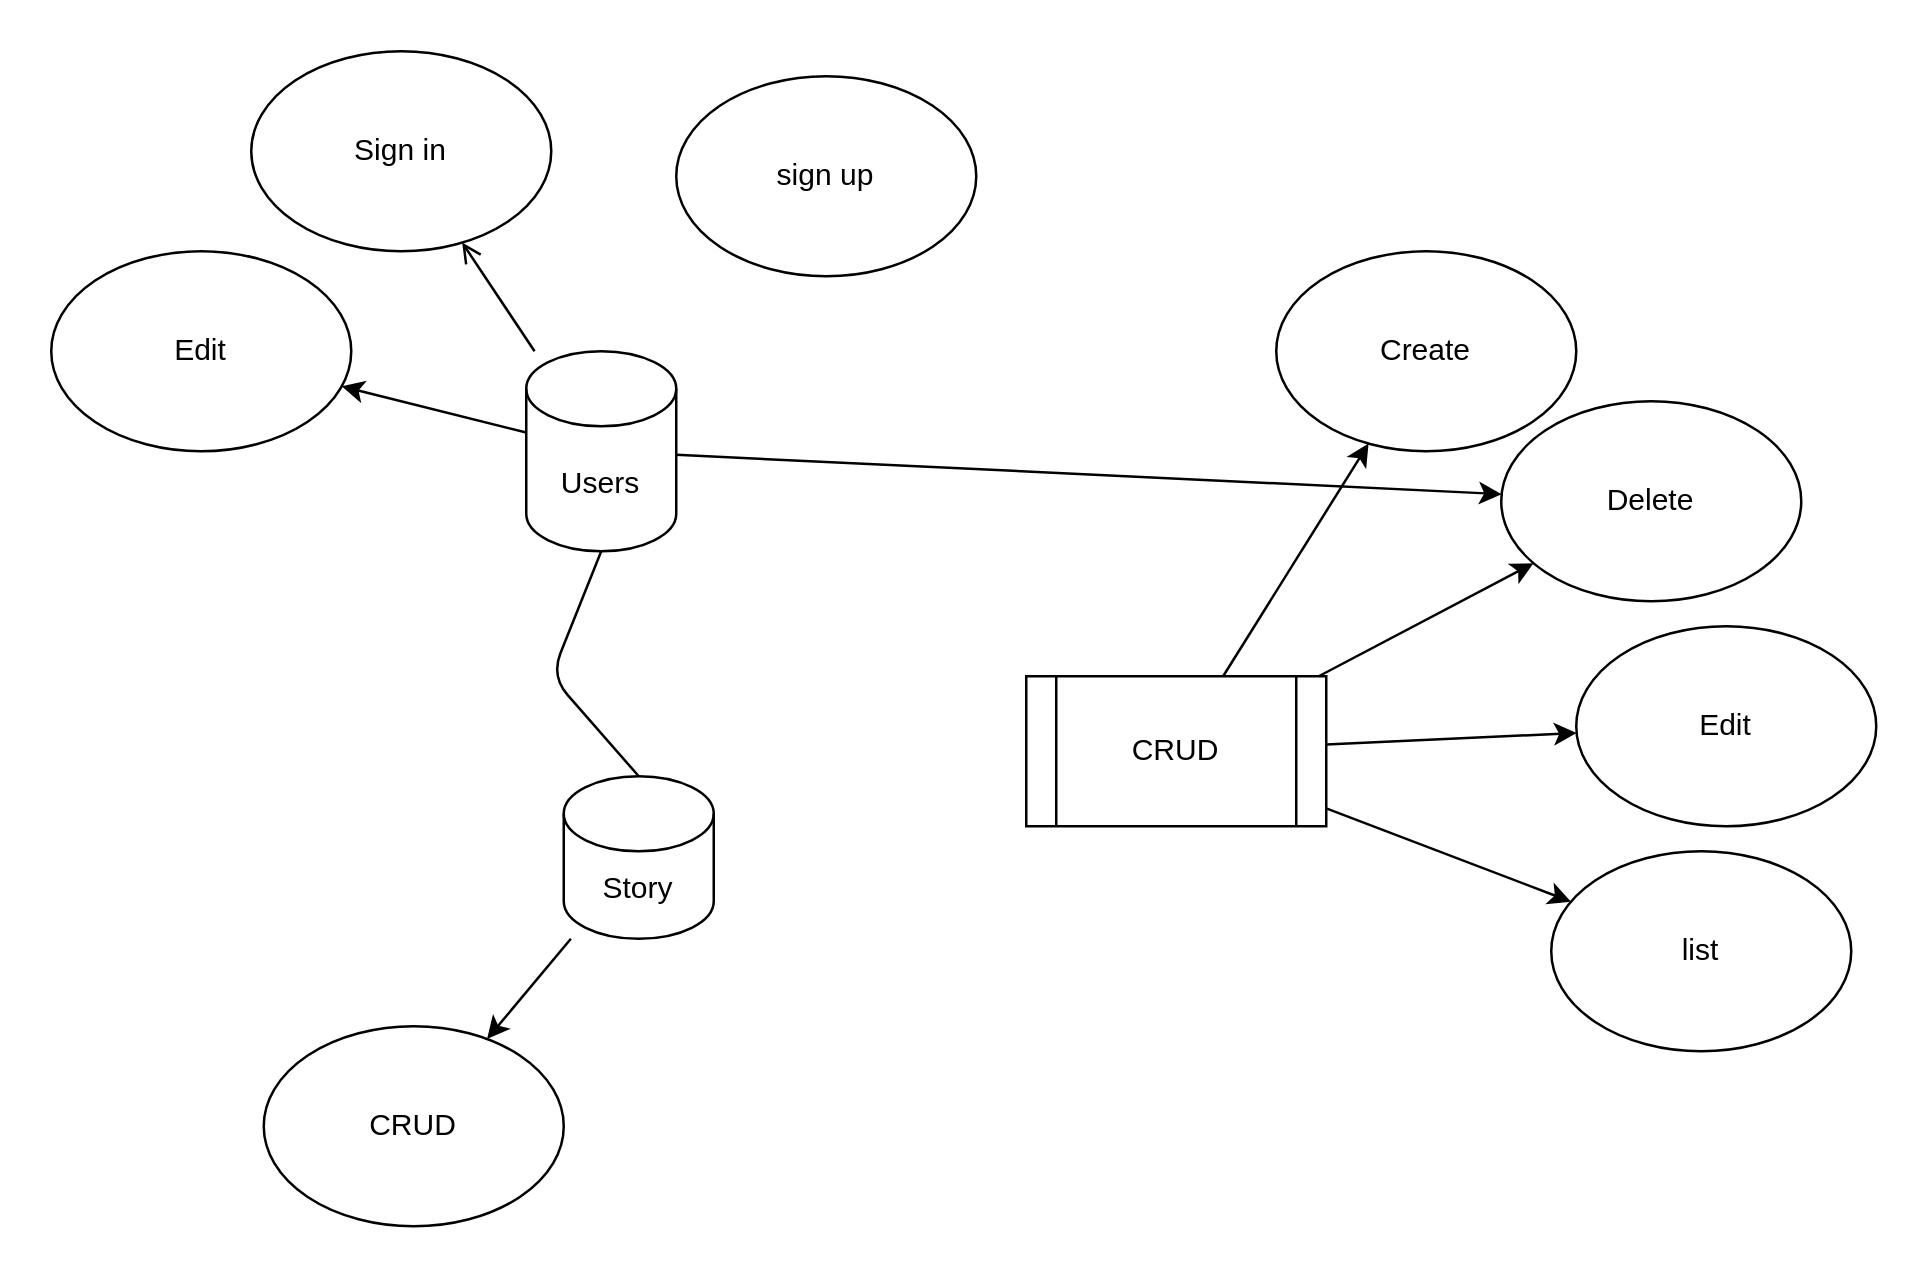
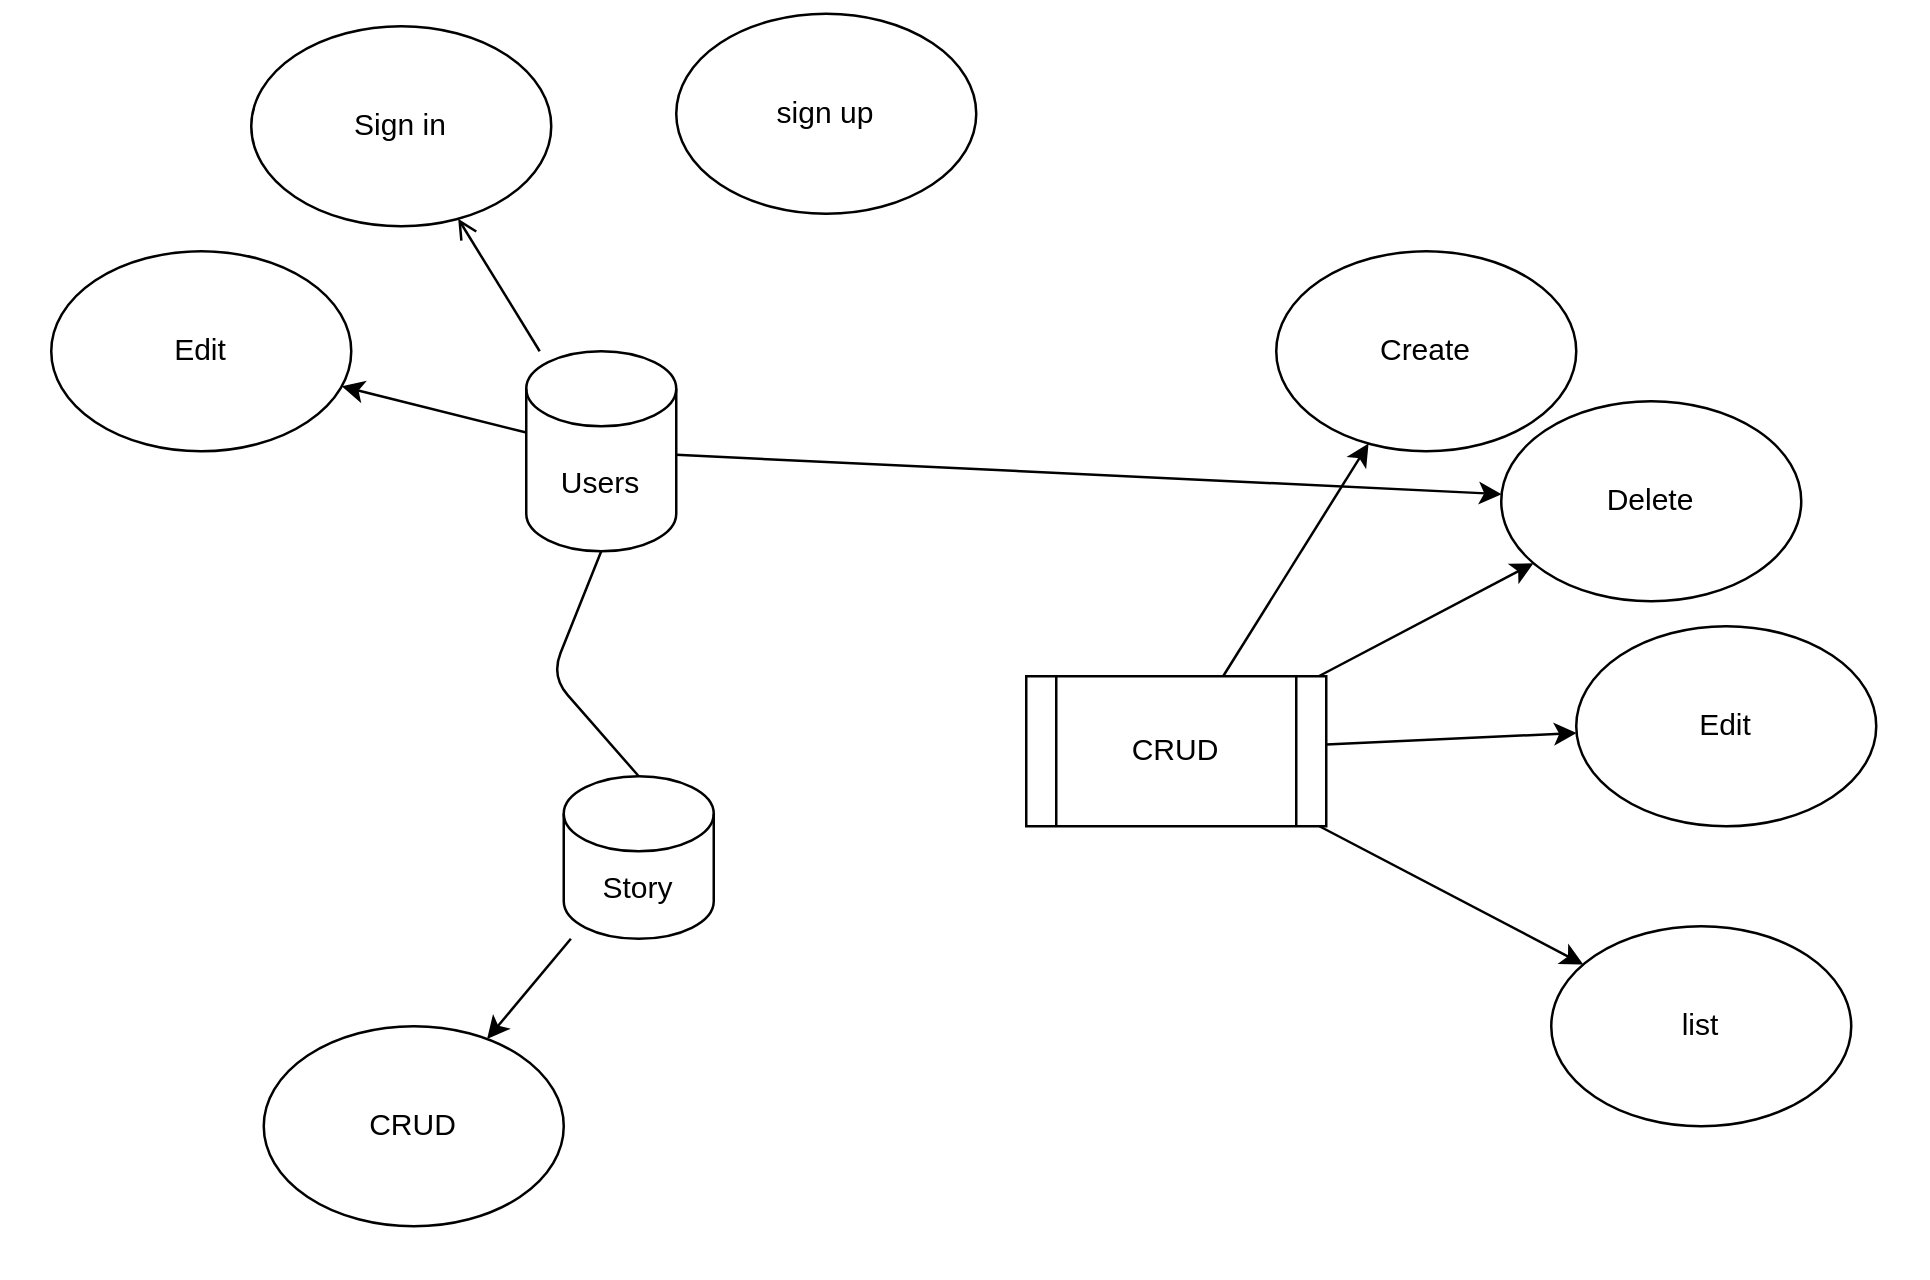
- <mxCell id="6" value="Sign in" style="ellipse;whiteSpace=wrap;html=1;" parent="1" vertex="1"><mxGeometry x="100" y="20" width="120" height="80" as="geometry" /></mxCell>
+ <mxCell id="6" value="Sign in" style="ellipse;whiteSpace=wrap;html=1;" parent="1" vertex="1"><mxGeometry x="100" y="10" width="120" height="80" as="geometry" /></mxCell>
- <mxCell id="7" value="sign up" style="ellipse;whiteSpace=wrap;html=1;" parent="1" vertex="1"><mxGeometry x="270" y="30" width="120" height="80" as="geometry" /></mxCell>
+ <mxCell id="7" value="sign up" style="ellipse;whiteSpace=wrap;html=1;" parent="1" vertex="1"><mxGeometry x="270" y="5" width="120" height="80" as="geometry" /></mxCell>
- <mxCell id="13" value="list" style="ellipse;whiteSpace=wrap;html=1;" parent="1" vertex="1"><mxGeometry x="620" y="340" width="120" height="80" as="geometry" /></mxCell>
+ <mxCell id="13" value="list" style="ellipse;whiteSpace=wrap;html=1;" parent="1" vertex="1"><mxGeometry x="620" y="370" width="120" height="80" as="geometry" /></mxCell>
